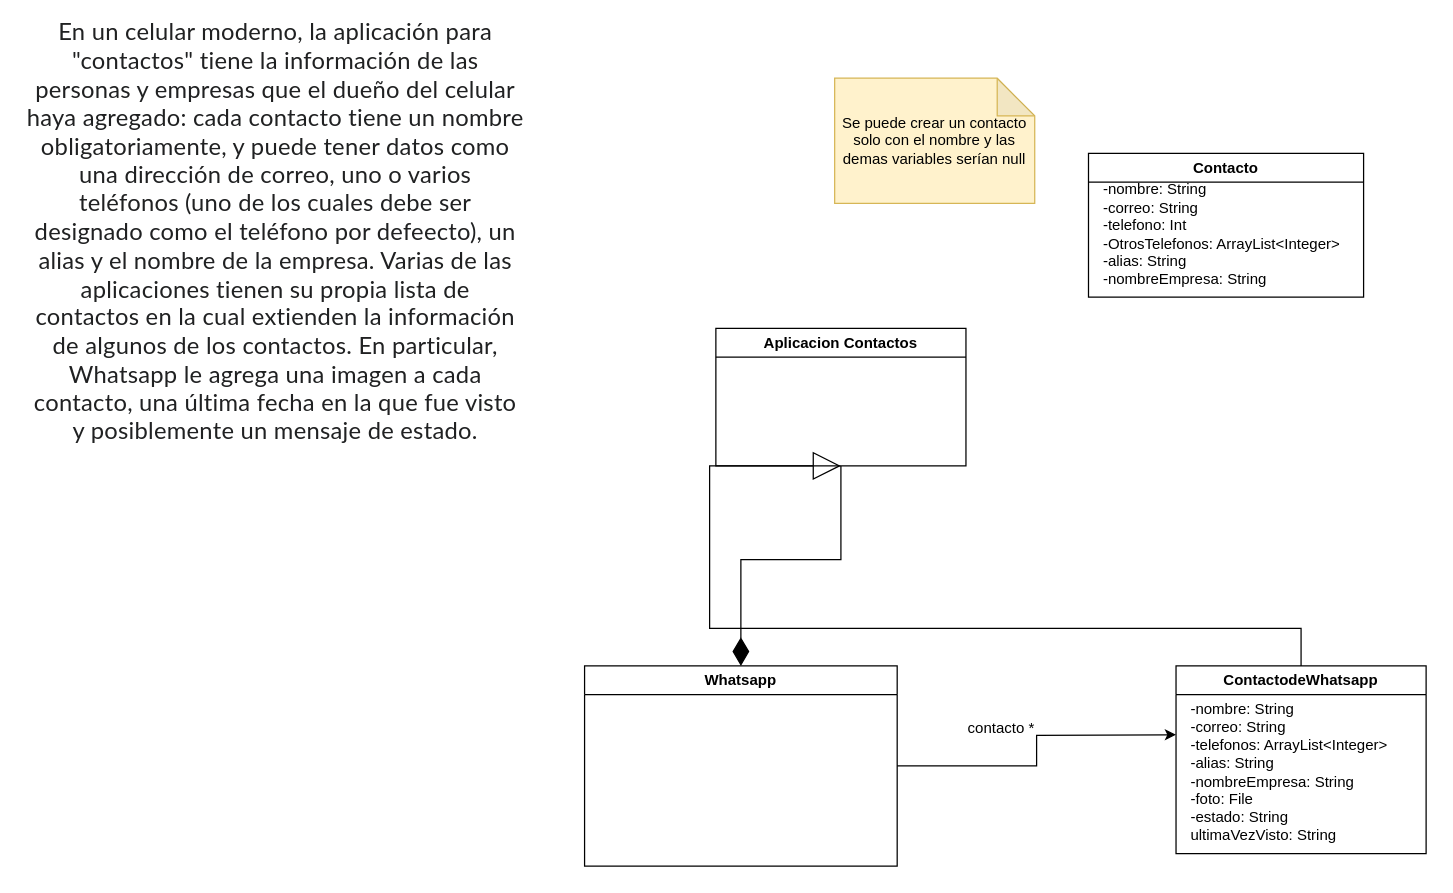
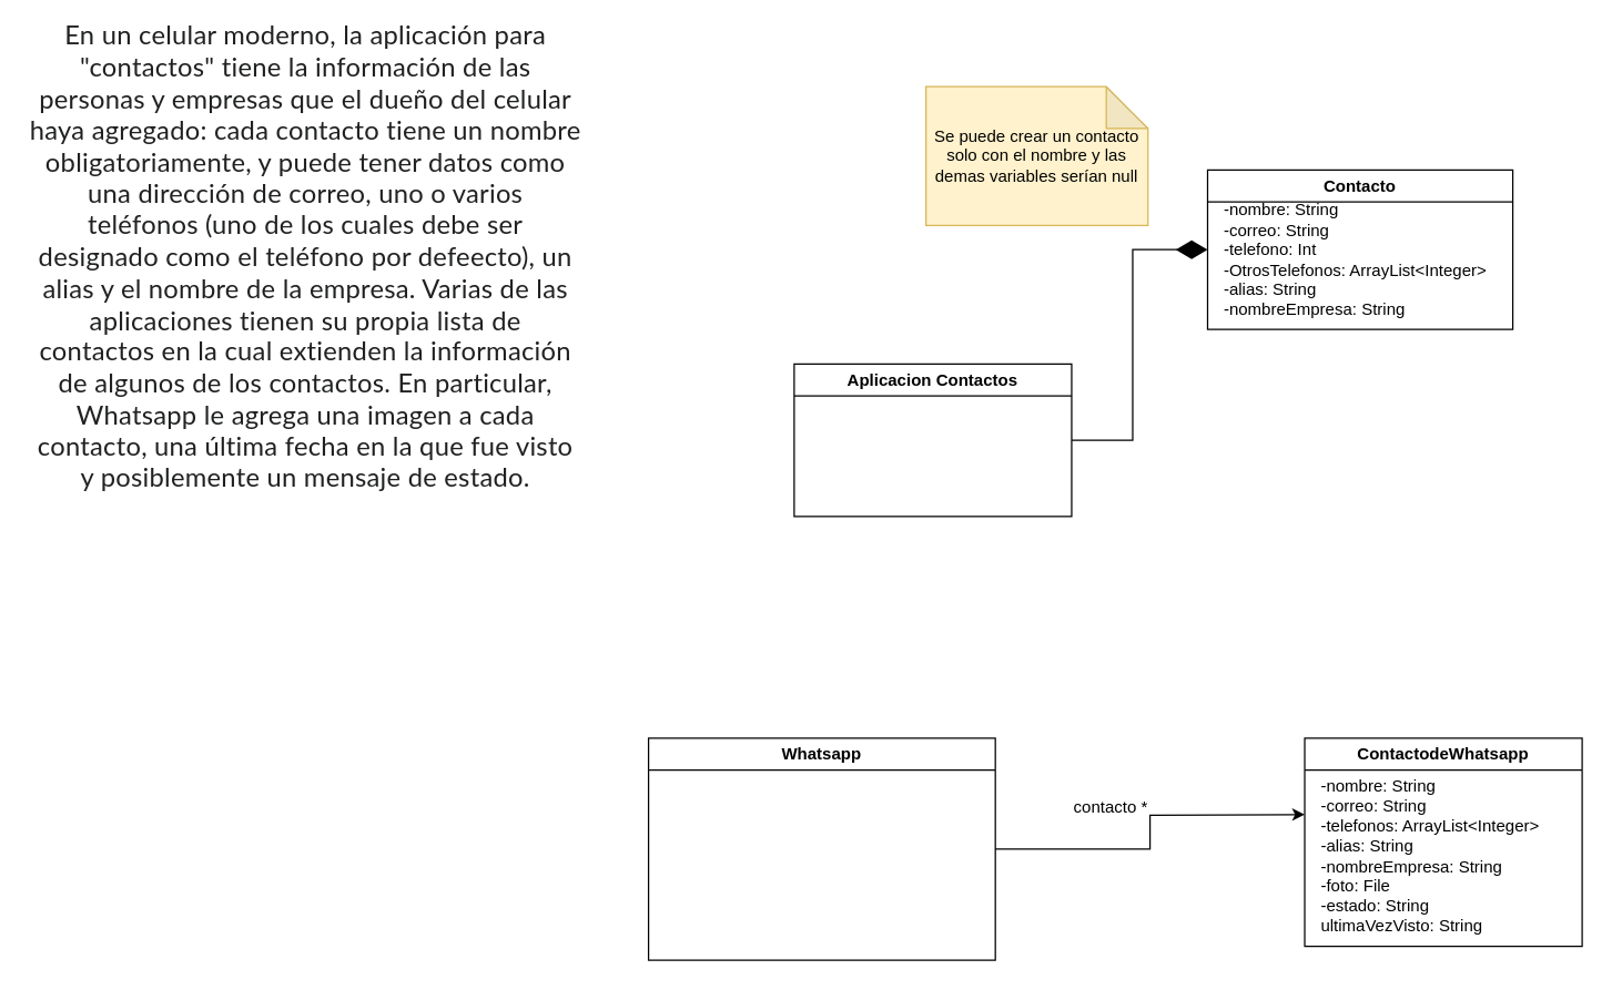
- <mxCell id="3" style="edgeStyle=orthogonalEdgeStyle;rounded=0;orthogonalLoop=1;jettySize=auto;html=1;endArrow=diamondThin;endFill=1;endSize=20;" parent="1" source="4" target="9" edge="1"><mxGeometry relative="1" as="geometry" /></mxCell>
+ <mxCell id="3" style="edgeStyle=orthogonalEdgeStyle;rounded=0;orthogonalLoop=1;jettySize=auto;html=1;entryX=0;entryY=0.5;entryDx=0;entryDy=0;endArrow=diamondThin;endFill=1;endSize=20;" parent="1" source="4" target="5" edge="1"><mxGeometry relative="1" as="geometry" /></mxCell>
- <mxCell id="10" style="edgeStyle=orthogonalEdgeStyle;rounded=0;orthogonalLoop=1;jettySize=auto;html=1;entryX=0.5;entryY=1;entryDx=0;entryDy=0;endArrow=block;endFill=0;endSize=20;" edge="1" parent="1" source="11" target="4"><mxGeometry relative="1" as="geometry"><Array as="points"><mxPoint x="1040" y="460" /><mxPoint x="567" y="460" /></Array></mxGeometry></mxCell>
